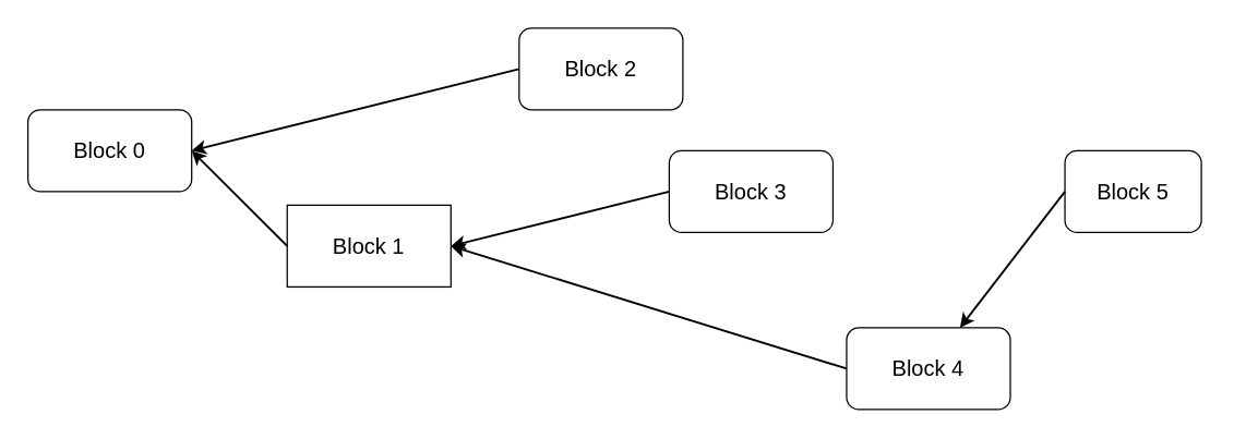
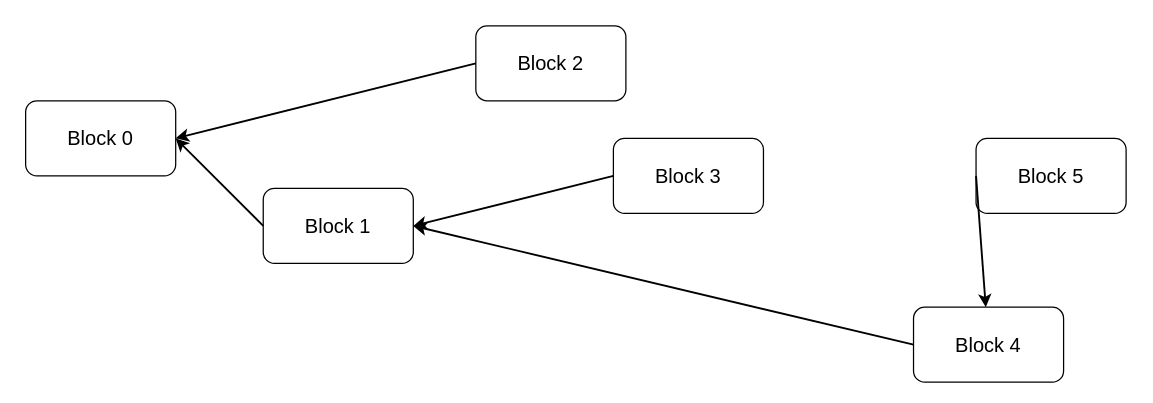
- <mxCell id="7" value="&lt;span style=&quot;font-size: 16px;&quot;&gt;Block 5&lt;/span&gt;" style="rounded=1;whiteSpace=wrap;html=1;" vertex="1" parent="1"><mxGeometry x="780" y="110" width="100" height="60" as="geometry" /></mxCell>
+ <mxCell id="7" value="&lt;span style=&quot;font-size: 16px;&quot;&gt;Block 5&lt;/span&gt;" style="rounded=1;whiteSpace=wrap;html=1;" vertex="1" parent="1"><mxGeometry x="780" y="110" width="120" height="60" as="geometry" /></mxCell>
- <mxCell id="3" value="&lt;span style=&quot;font-size: 16px;&quot;&gt;Block 1&lt;/span&gt;" style="whiteSpace=wrap;html=1;rounded=0;" vertex="1" parent="1"><mxGeometry x="210" y="150" width="120" height="60" as="geometry" /></mxCell>
+ <mxCell id="3" value="&lt;span style=&quot;font-size: 16px;&quot;&gt;Block 1&lt;/span&gt;" style="rounded=1;whiteSpace=wrap;html=1;" vertex="1" parent="1"><mxGeometry x="210" y="150" width="120" height="60" as="geometry" /></mxCell>
- <mxCell id="5" value="&lt;span style=&quot;font-size: 16px;&quot;&gt;Block 4&lt;/span&gt;" style="rounded=1;whiteSpace=wrap;html=1;" vertex="1" parent="1"><mxGeometry x="620" y="240" width="120" height="60" as="geometry" /></mxCell>
+ <mxCell id="5" value="&lt;span style=&quot;font-size: 16px;&quot;&gt;Block 4&lt;/span&gt;" style="rounded=1;whiteSpace=wrap;html=1;" vertex="1" parent="1"><mxGeometry x="730" y="245" width="120" height="60" as="geometry" /></mxCell>
